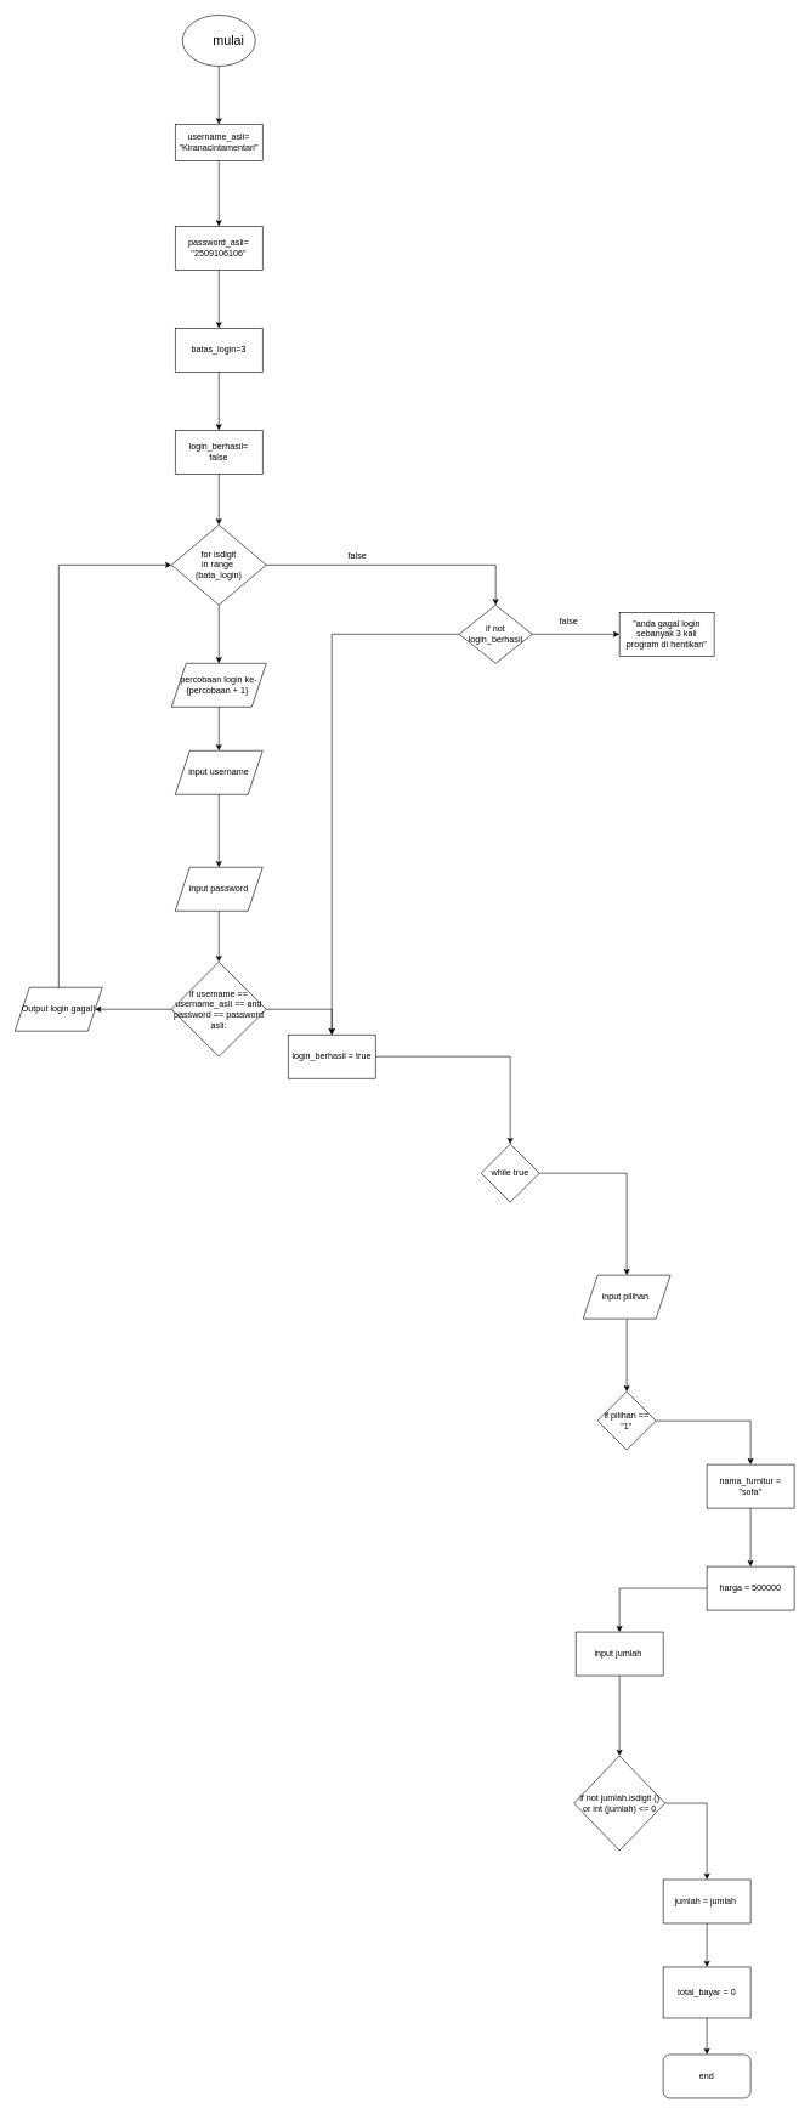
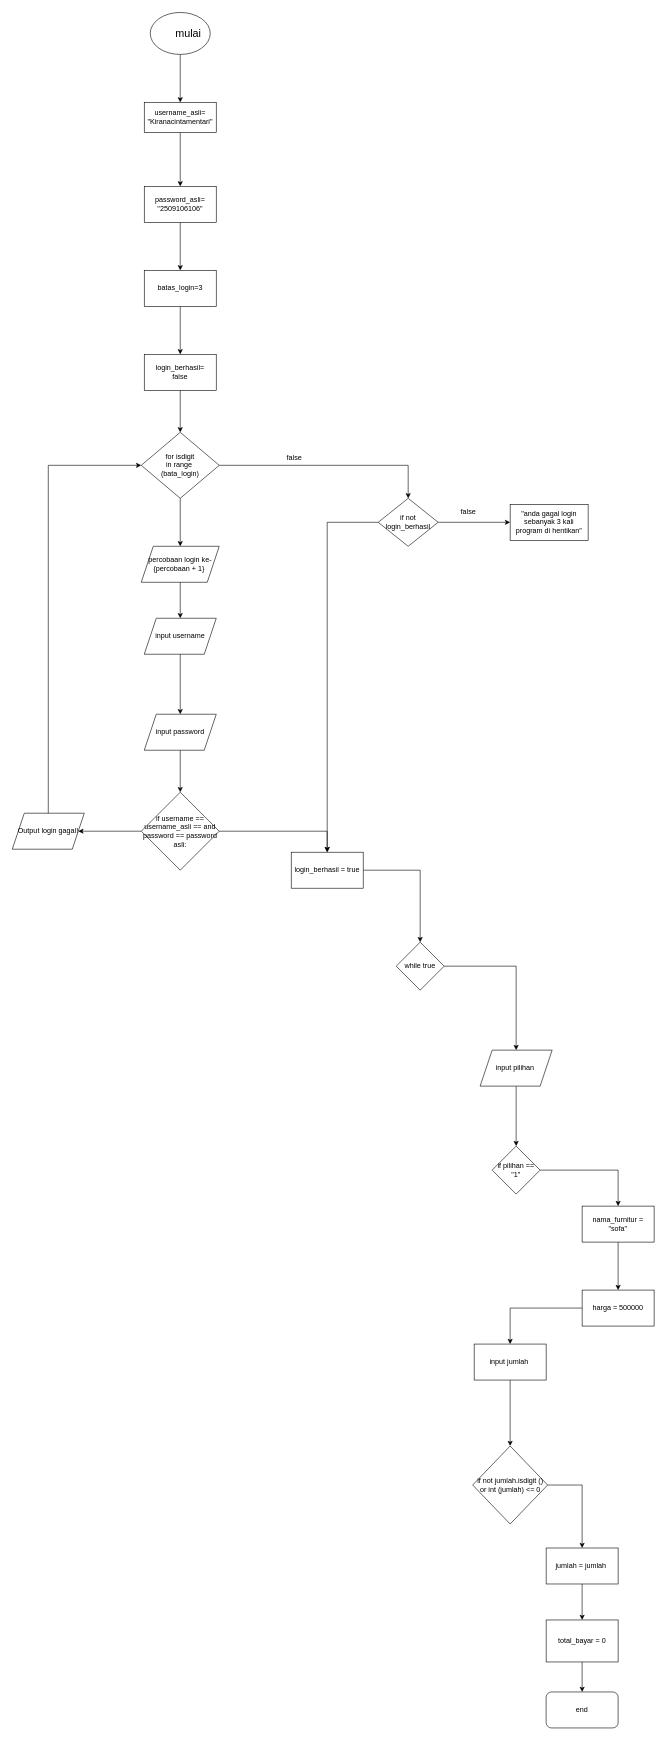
- <mxCell id="32" value="login_berhasil = true" style="rounded=0;whiteSpace=wrap;html=1;" parent="1" vertex="1"><mxGeometry x="395" y="1420" width="120" height="60" as="geometry" /></mxCell>
+ <mxCell id="32" value="login_berhasil = true" style="rounded=0;whiteSpace=wrap;html=1;" parent="1" vertex="1"><mxGeometry x="485" y="1420" width="120" height="60" as="geometry" /></mxCell>
